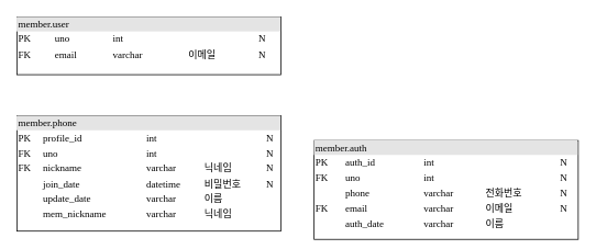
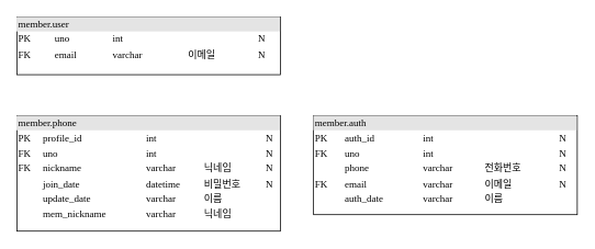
- <mxCell id="4" value="&lt;div style=&quot;box-sizing: border-box ; width: 100% ; background: #e4e4e4 ; padding: 2px&quot;&gt;member.auth&lt;/div&gt;&lt;table style=&quot;width: 100% ; font-size: 1em&quot; cellpadding=&quot;2&quot; cellspacing=&quot;0&quot;&gt;&lt;tbody&gt;&lt;tr&gt;&lt;td&gt;PK&lt;/td&gt;&lt;td&gt;auth_id&lt;br&gt;&lt;/td&gt;&lt;td&gt;&lt;span style=&quot;&quot;&gt;i&lt;/span&gt;nt&lt;/td&gt;&lt;td&gt;&lt;br&gt;&lt;/td&gt;&lt;td&gt;N&lt;/td&gt;&lt;/tr&gt;&lt;tr&gt;&lt;td&gt;FK&lt;/td&gt;&lt;td&gt;uno&lt;/td&gt;&lt;td&gt;int&lt;/td&gt;&lt;td&gt;&lt;br&gt;&lt;/td&gt;&lt;td&gt;N&lt;/td&gt;&lt;/tr&gt;&lt;tr&gt;&lt;td&gt;&lt;br&gt;&lt;/td&gt;&lt;td&gt;phone&lt;br&gt;&lt;/td&gt;&lt;td&gt;varchar&lt;/td&gt;&lt;td&gt;전화번호&lt;/td&gt;&lt;td&gt;N&lt;/td&gt;&lt;/tr&gt;&lt;tr&gt;&lt;td&gt;FK&lt;/td&gt;&lt;td&gt;email&lt;/td&gt;&lt;td&gt;varchar&lt;/td&gt;&lt;td&gt;이메일&lt;/td&gt;&lt;td&gt;N&lt;/td&gt;&lt;/tr&gt;&lt;tr&gt;&lt;td&gt;&lt;/td&gt;&lt;td&gt;auth_date&lt;/td&gt;&lt;td&gt;varchar&lt;/td&gt;&lt;td&gt;이름&lt;/td&gt;&lt;td&gt;&lt;br&gt;&lt;/td&gt;&lt;/tr&gt;&lt;tr&gt;&lt;td&gt;&lt;br&gt;&lt;/td&gt;&lt;td&gt;&lt;br&gt;&lt;/td&gt;&lt;td&gt;&lt;br&gt;&lt;/td&gt;&lt;td&gt;&lt;br&gt;&lt;/td&gt;&lt;td&gt;&lt;br&gt;&lt;/td&gt;&lt;/tr&gt;&lt;/tbody&gt;&lt;/table&gt;" style="verticalAlign=top;align=left;overflow=fill;html=1;rounded=0;shadow=0;comic=0;labelBackgroundColor=none;strokeWidth=1;fontFamily=Verdana;fontSize=12" vertex="1" parent="1"><mxGeometry x="380" y="170" width="320" height="120" as="geometry" /></mxCell>
+ <mxCell id="4" value="&lt;div style=&quot;box-sizing: border-box ; width: 100% ; background: #e4e4e4 ; padding: 2px&quot;&gt;member.auth&lt;/div&gt;&lt;table style=&quot;width: 100% ; font-size: 1em&quot; cellpadding=&quot;2&quot; cellspacing=&quot;0&quot;&gt;&lt;tbody&gt;&lt;tr&gt;&lt;td&gt;PK&lt;/td&gt;&lt;td&gt;auth_id&lt;br&gt;&lt;/td&gt;&lt;td&gt;&lt;span style=&quot;&quot;&gt;i&lt;/span&gt;nt&lt;/td&gt;&lt;td&gt;&lt;br&gt;&lt;/td&gt;&lt;td&gt;N&lt;/td&gt;&lt;/tr&gt;&lt;tr&gt;&lt;td&gt;FK&lt;/td&gt;&lt;td&gt;uno&lt;/td&gt;&lt;td&gt;int&lt;/td&gt;&lt;td&gt;&lt;br&gt;&lt;/td&gt;&lt;td&gt;N&lt;/td&gt;&lt;/tr&gt;&lt;tr&gt;&lt;td&gt;&lt;br&gt;&lt;/td&gt;&lt;td&gt;phone&lt;br&gt;&lt;/td&gt;&lt;td&gt;varchar&lt;/td&gt;&lt;td&gt;전화번호&lt;/td&gt;&lt;td&gt;N&lt;/td&gt;&lt;/tr&gt;&lt;tr&gt;&lt;td&gt;FK&lt;/td&gt;&lt;td&gt;email&lt;/td&gt;&lt;td&gt;varchar&lt;/td&gt;&lt;td&gt;이메일&lt;/td&gt;&lt;td&gt;N&lt;/td&gt;&lt;/tr&gt;&lt;tr&gt;&lt;td&gt;&lt;/td&gt;&lt;td&gt;auth_date&lt;/td&gt;&lt;td&gt;varchar&lt;/td&gt;&lt;td&gt;이름&lt;/td&gt;&lt;td&gt;&lt;br&gt;&lt;/td&gt;&lt;/tr&gt;&lt;tr&gt;&lt;td&gt;&lt;br&gt;&lt;/td&gt;&lt;td&gt;&lt;br&gt;&lt;/td&gt;&lt;td&gt;&lt;br&gt;&lt;/td&gt;&lt;td&gt;&lt;br&gt;&lt;/td&gt;&lt;td&gt;&lt;br&gt;&lt;/td&gt;&lt;/tr&gt;&lt;/tbody&gt;&lt;/table&gt;" style="verticalAlign=top;align=left;overflow=fill;html=1;rounded=0;shadow=0;comic=0;labelBackgroundColor=none;strokeWidth=1;fontFamily=Verdana;fontSize=12" vertex="1" parent="1"><mxGeometry x="380" y="140" width="320" height="120" as="geometry" /></mxCell>
